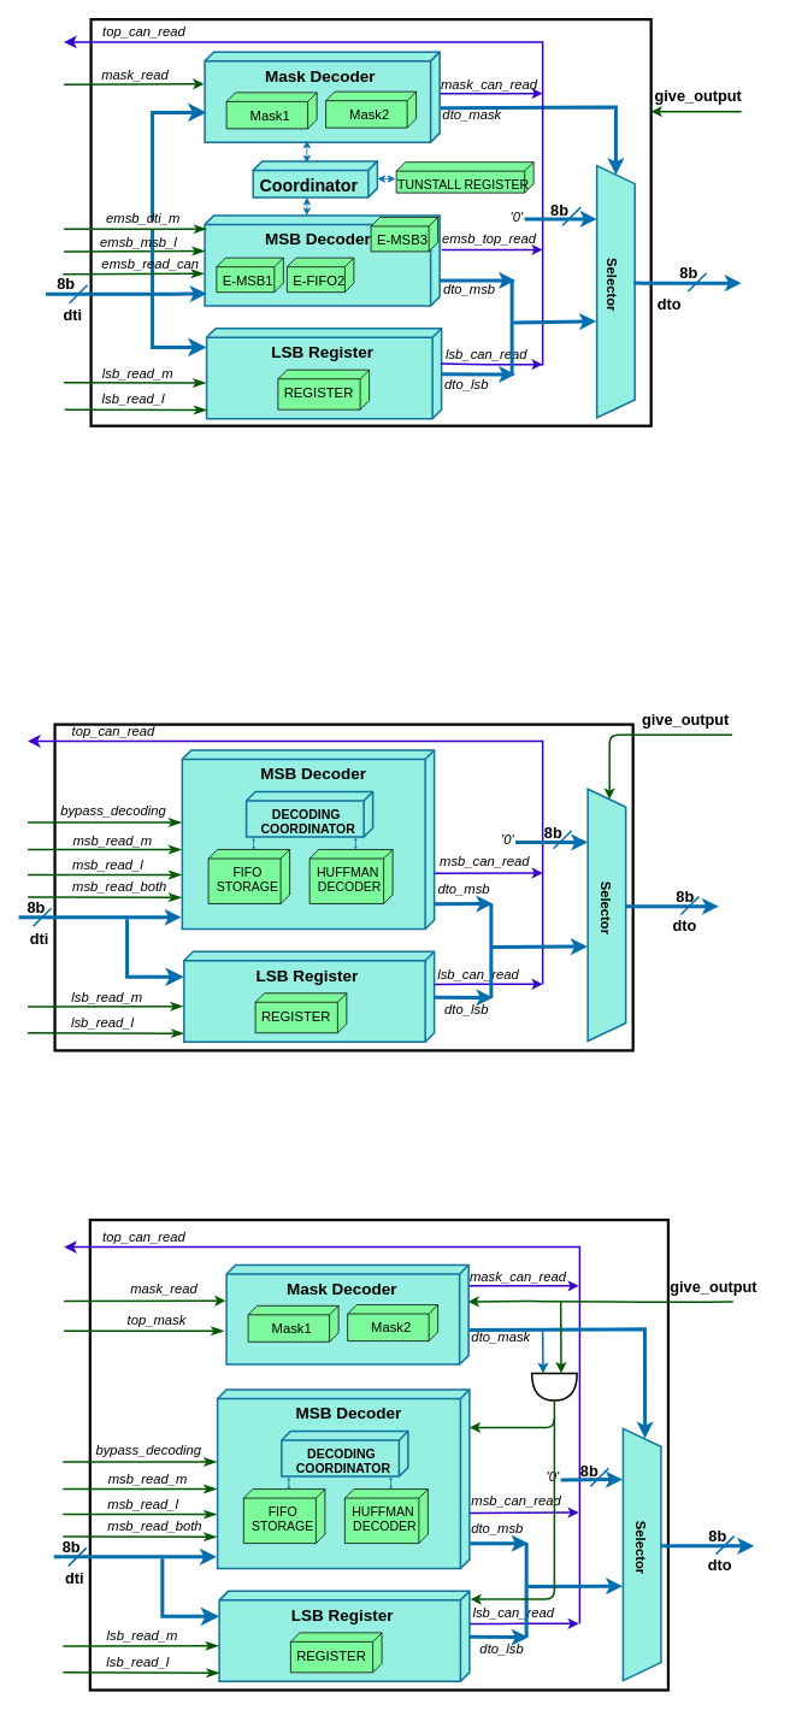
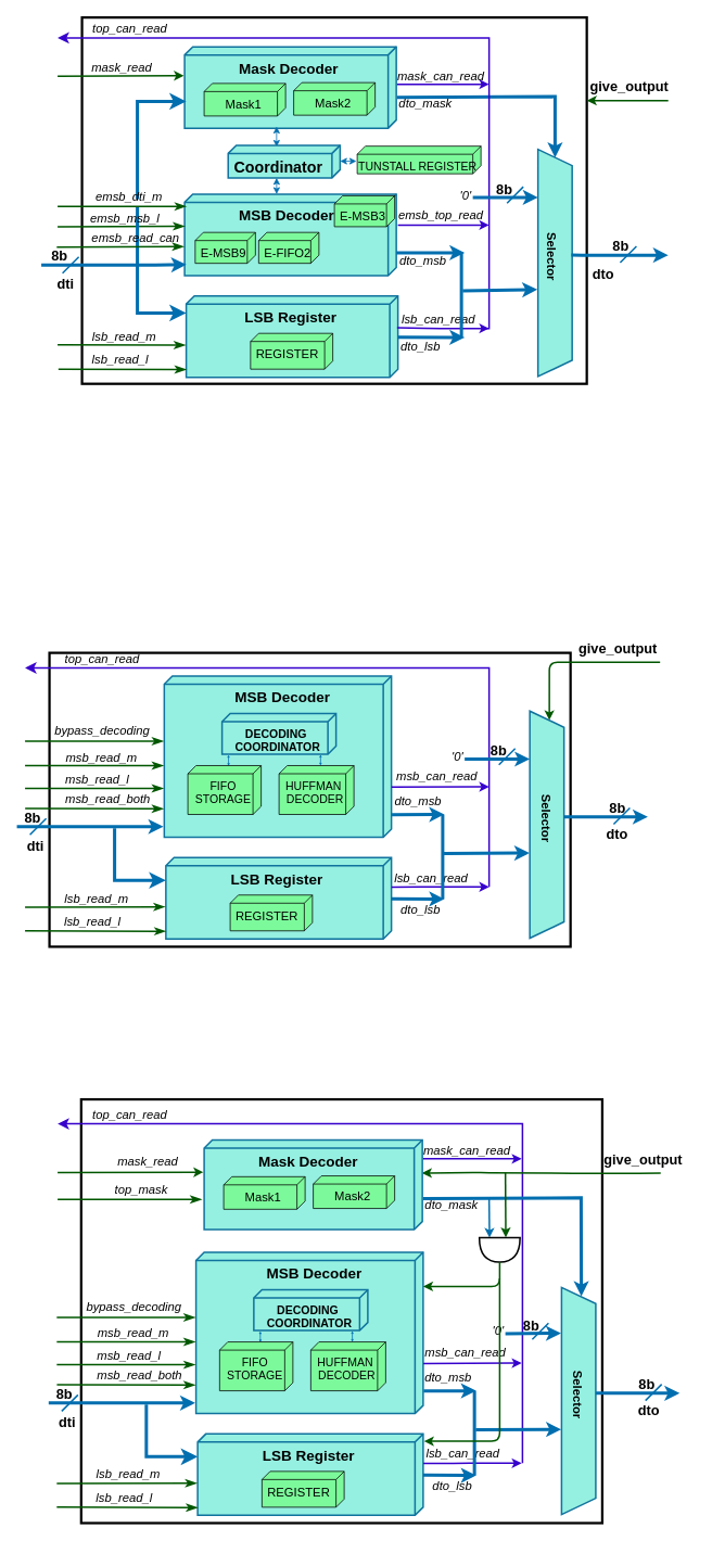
- <mxCell id="51" value="&lt;font style=&quot;font-size: 15px;&quot;&gt;E-MSB1&lt;/font&gt;" style="verticalAlign=top;align=left;shape=cube;size=10;direction=south;html=1;boundedLbl=1;spacingLeft=5;rounded=1;fillColor=#7CFA9B;fontColor=#000000;strokeColor=#000000;" parent="1" vertex="1"><mxGeometry x="239" y="285" width="74" height="38" as="geometry" /></mxCell>
+ <mxCell id="51" value="&lt;font style=&quot;font-size: 15px;&quot;&gt;E-MSB9&lt;/font&gt;" style="verticalAlign=top;align=left;shape=cube;size=10;direction=south;html=1;boundedLbl=1;spacingLeft=5;rounded=1;fillColor=#7CFA9B;fontColor=#000000;strokeColor=#000000;" parent="1" vertex="1"><mxGeometry x="239" y="285" width="74" height="38" as="geometry" /></mxCell>
